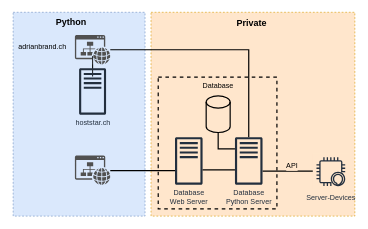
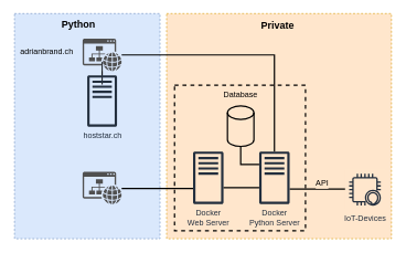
- <mxCell id="19" value="Database&lt;br&gt;Web Server" style="outlineConnect=0;fontColor=#232F3E;gradientColor=none;fillColor=#232F3E;strokeColor=none;dashed=0;verticalLabelPosition=bottom;verticalAlign=top;align=center;html=1;fontSize=12;fontStyle=0;aspect=fixed;pointerEvents=1;shape=mxgraph.aws4.traditional_server;" vertex="1" parent="1"><mxGeometry x="291" y="228" width="46" height="80" as="geometry" /></mxCell>
+ <mxCell id="19" value="Docker&lt;br&gt;Web Server" style="outlineConnect=0;fontColor=#232F3E;gradientColor=none;fillColor=#232F3E;strokeColor=none;dashed=0;verticalLabelPosition=bottom;verticalAlign=top;align=center;html=1;fontSize=12;fontStyle=0;aspect=fixed;pointerEvents=1;shape=mxgraph.aws4.traditional_server;" vertex="1" parent="1"><mxGeometry x="291" y="228" width="46" height="80" as="geometry" /></mxCell>
- <mxCell id="11" value="Database&lt;br&gt;Python Server" style="outlineConnect=0;fontColor=#232F3E;gradientColor=none;fillColor=#232F3E;strokeColor=none;dashed=0;verticalLabelPosition=bottom;verticalAlign=top;align=center;html=1;fontSize=12;fontStyle=0;aspect=fixed;pointerEvents=1;shape=mxgraph.aws4.traditional_server;" parent="1" vertex="1"><mxGeometry x="391" y="228" width="46" height="80" as="geometry" /></mxCell>
+ <mxCell id="11" value="Docker&lt;br&gt;Python Server" style="outlineConnect=0;fontColor=#232F3E;gradientColor=none;fillColor=#232F3E;strokeColor=none;dashed=0;verticalLabelPosition=bottom;verticalAlign=top;align=center;html=1;fontSize=12;fontStyle=0;aspect=fixed;pointerEvents=1;shape=mxgraph.aws4.traditional_server;" parent="1" vertex="1"><mxGeometry x="391" y="228" width="46" height="80" as="geometry" /></mxCell>
- <mxCell id="16" value="Server-Devices" style="outlineConnect=0;fontColor=#232F3E;gradientColor=none;strokeColor=#232F3E;fillColor=#FFE6CC;dashed=0;verticalLabelPosition=bottom;verticalAlign=top;align=center;html=1;fontSize=12;fontStyle=0;aspect=fixed;shape=mxgraph.aws4.resourceIcon;resIcon=mxgraph.aws4.alexa_enabled_device;" parent="1" vertex="1"><mxGeometry x="521" y="256" width="60" height="60" as="geometry" /></mxCell>
+ <mxCell id="16" value="IoT-Devices" style="outlineConnect=0;fontColor=#232F3E;gradientColor=none;strokeColor=#232F3E;fillColor=#FFE6CC;dashed=0;verticalLabelPosition=bottom;verticalAlign=top;align=center;html=1;fontSize=12;fontStyle=0;aspect=fixed;shape=mxgraph.aws4.resourceIcon;resIcon=mxgraph.aws4.alexa_enabled_device;" parent="1" vertex="1"><mxGeometry x="521" y="256" width="60" height="60" as="geometry" /></mxCell>
